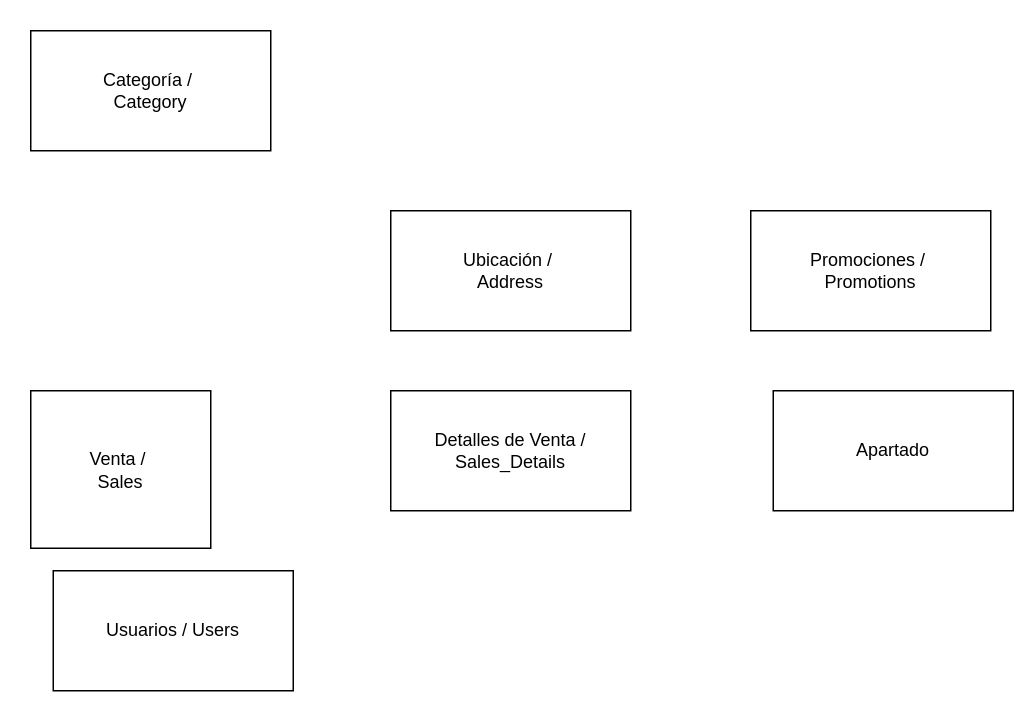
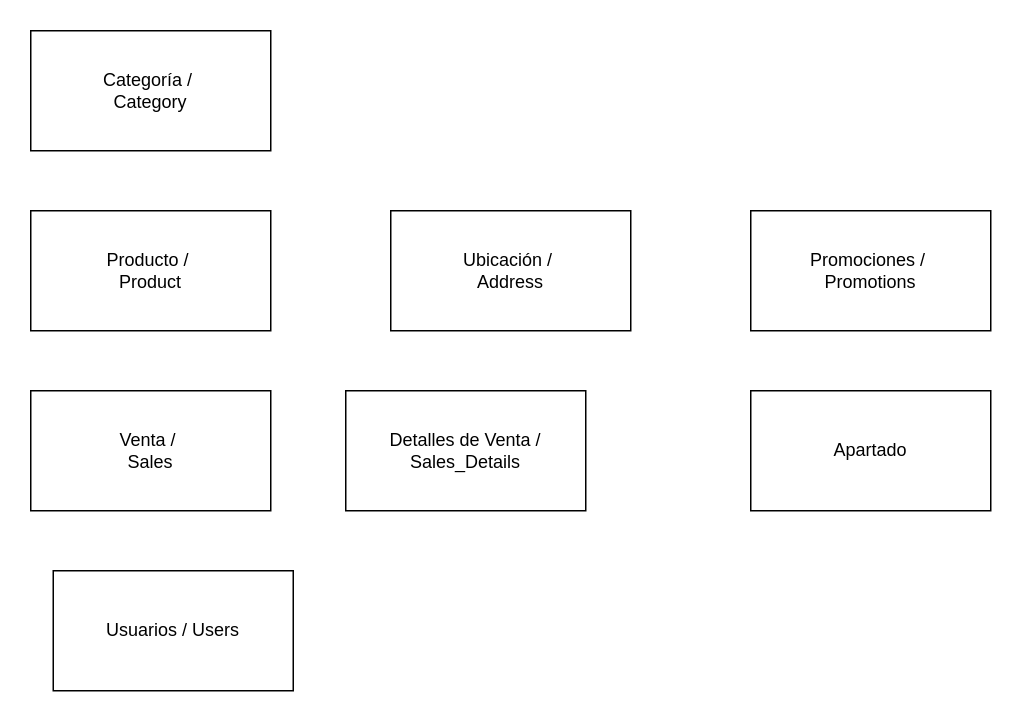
+ <mxCell id="2" value="Producto /&amp;nbsp;&lt;div&gt;Product&lt;/div&gt;" style="rounded=0;whiteSpace=wrap;html=1;" vertex="1" parent="1"><mxGeometry x="20" y="140" width="160" height="80" as="geometry" /></mxCell>
- <mxCell id="6" value="Detalles de Venta / Sales_Details" style="rounded=0;whiteSpace=wrap;html=1;" vertex="1" parent="1"><mxGeometry x="260" y="260" width="160" height="80" as="geometry" /></mxCell>
+ <mxCell id="6" value="Detalles de Venta / Sales_Details" style="rounded=0;whiteSpace=wrap;html=1;" vertex="1" parent="1"><mxGeometry x="230" y="260" width="160" height="80" as="geometry" /></mxCell>
- <mxCell id="8" value="Apartado" style="rounded=0;whiteSpace=wrap;html=1;" vertex="1" parent="1"><mxGeometry x="515" y="260" width="160" height="80" as="geometry" /></mxCell>
+ <mxCell id="8" value="Apartado" style="rounded=0;whiteSpace=wrap;html=1;" vertex="1" parent="1"><mxGeometry x="500" y="260" width="160" height="80" as="geometry" /></mxCell>
- <mxCell id="4" value="Venta /&amp;nbsp;&lt;div&gt;Sales&lt;/div&gt;" style="rounded=0;whiteSpace=wrap;html=1;" vertex="1" parent="1"><mxGeometry x="20" y="260" width="120" height="105" as="geometry" /></mxCell>
+ <mxCell id="4" value="Venta /&amp;nbsp;&lt;div&gt;Sales&lt;/div&gt;" style="rounded=0;whiteSpace=wrap;html=1;" vertex="1" parent="1"><mxGeometry x="20" y="260" width="160" height="80" as="geometry" /></mxCell>
